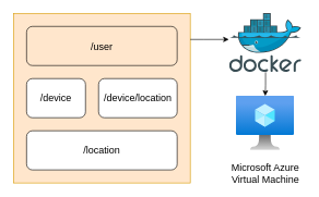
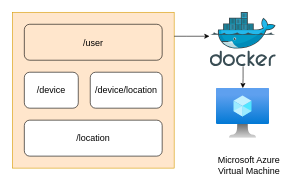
- <mxCell id="10" value="Microsoft Azure Virtual Machine" style="text;html=1;align=center;verticalAlign=middle;whiteSpace=wrap;rounded=0;fontSize=15;" vertex="1" parent="1"><mxGeometry x="345" y="250" width="120" height="30" as="geometry" /></mxCell>
+ <mxCell id="10" value="Microsoft Azure Virtual Machine" style="text;html=1;align=center;verticalAlign=middle;whiteSpace=wrap;rounded=0;fontSize=15;" vertex="1" parent="1"><mxGeometry x="355" y="260" width="120" height="30" as="geometry" /></mxCell>
